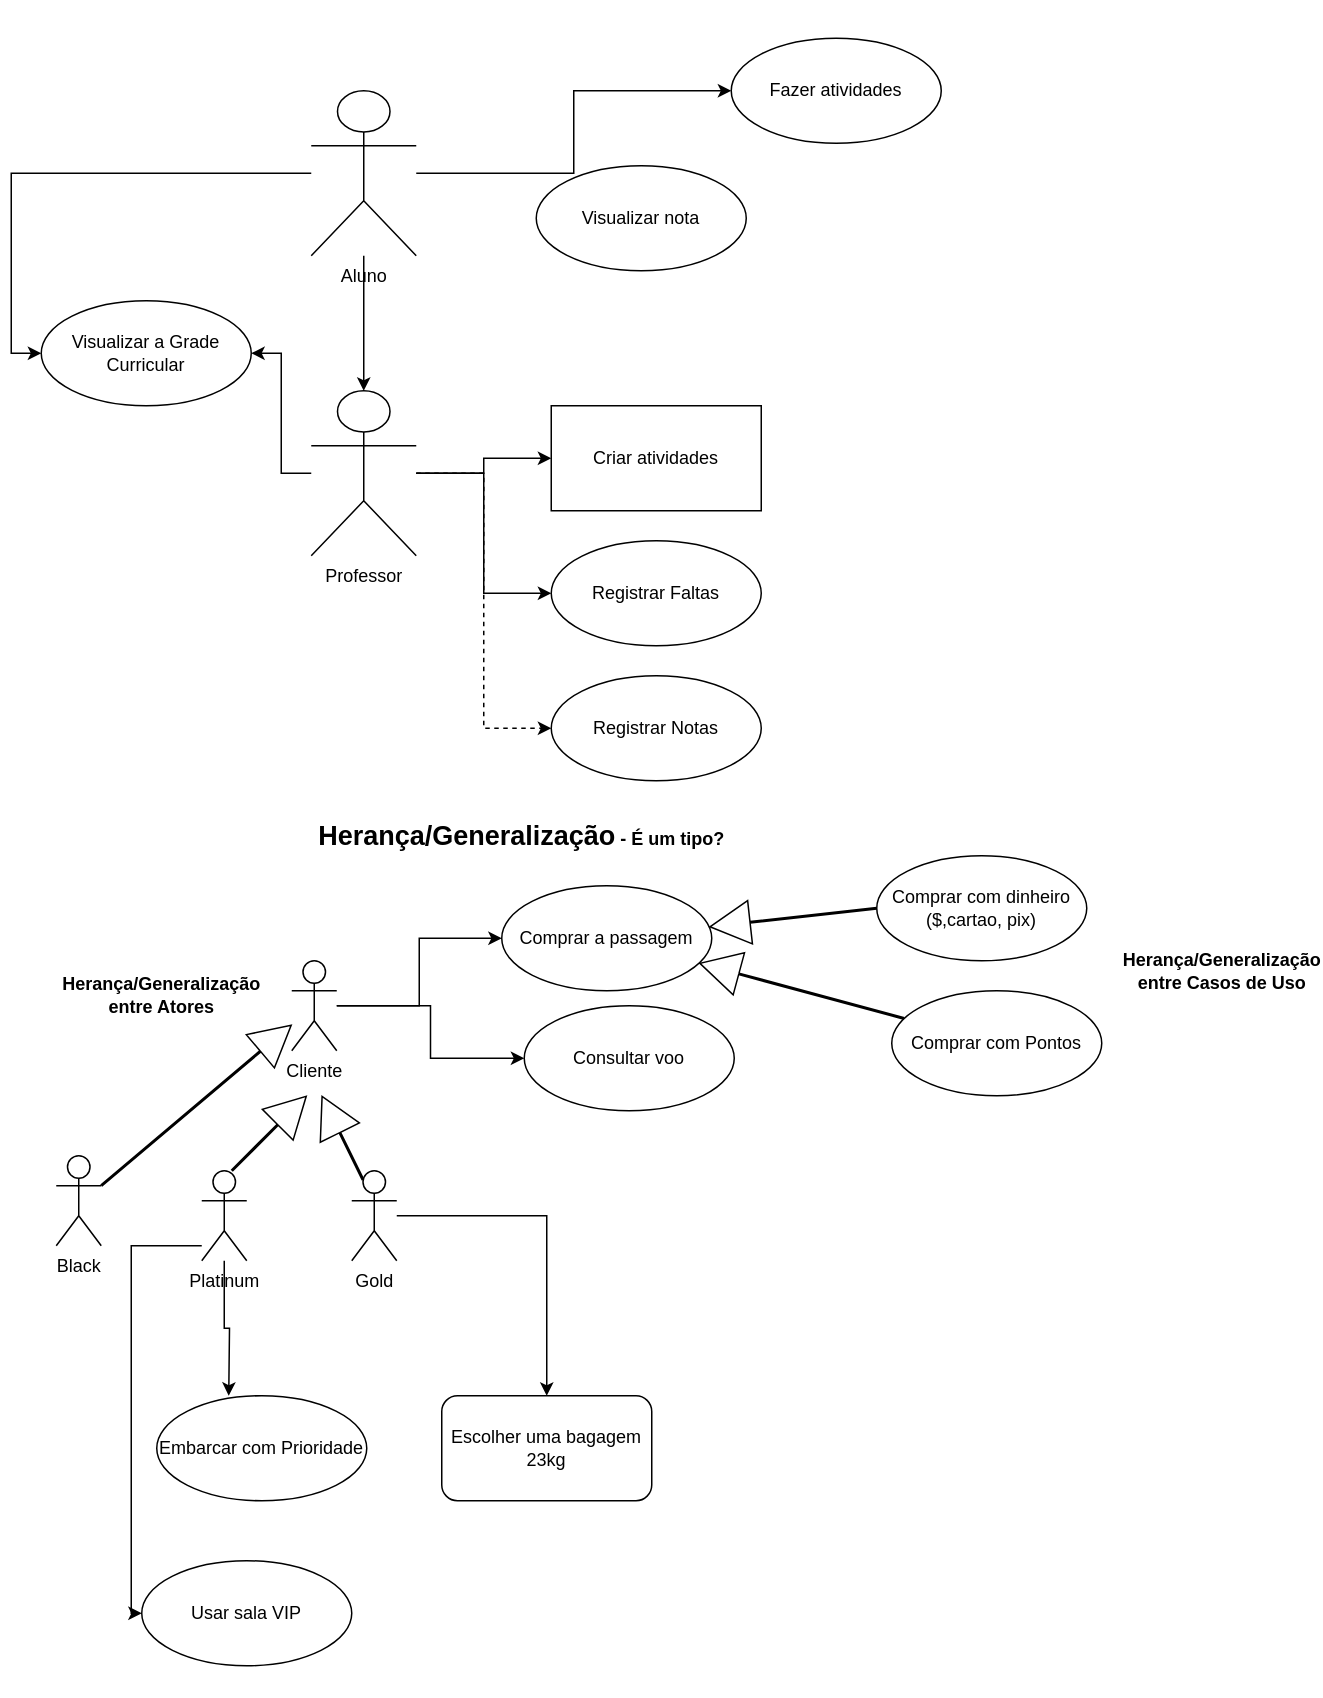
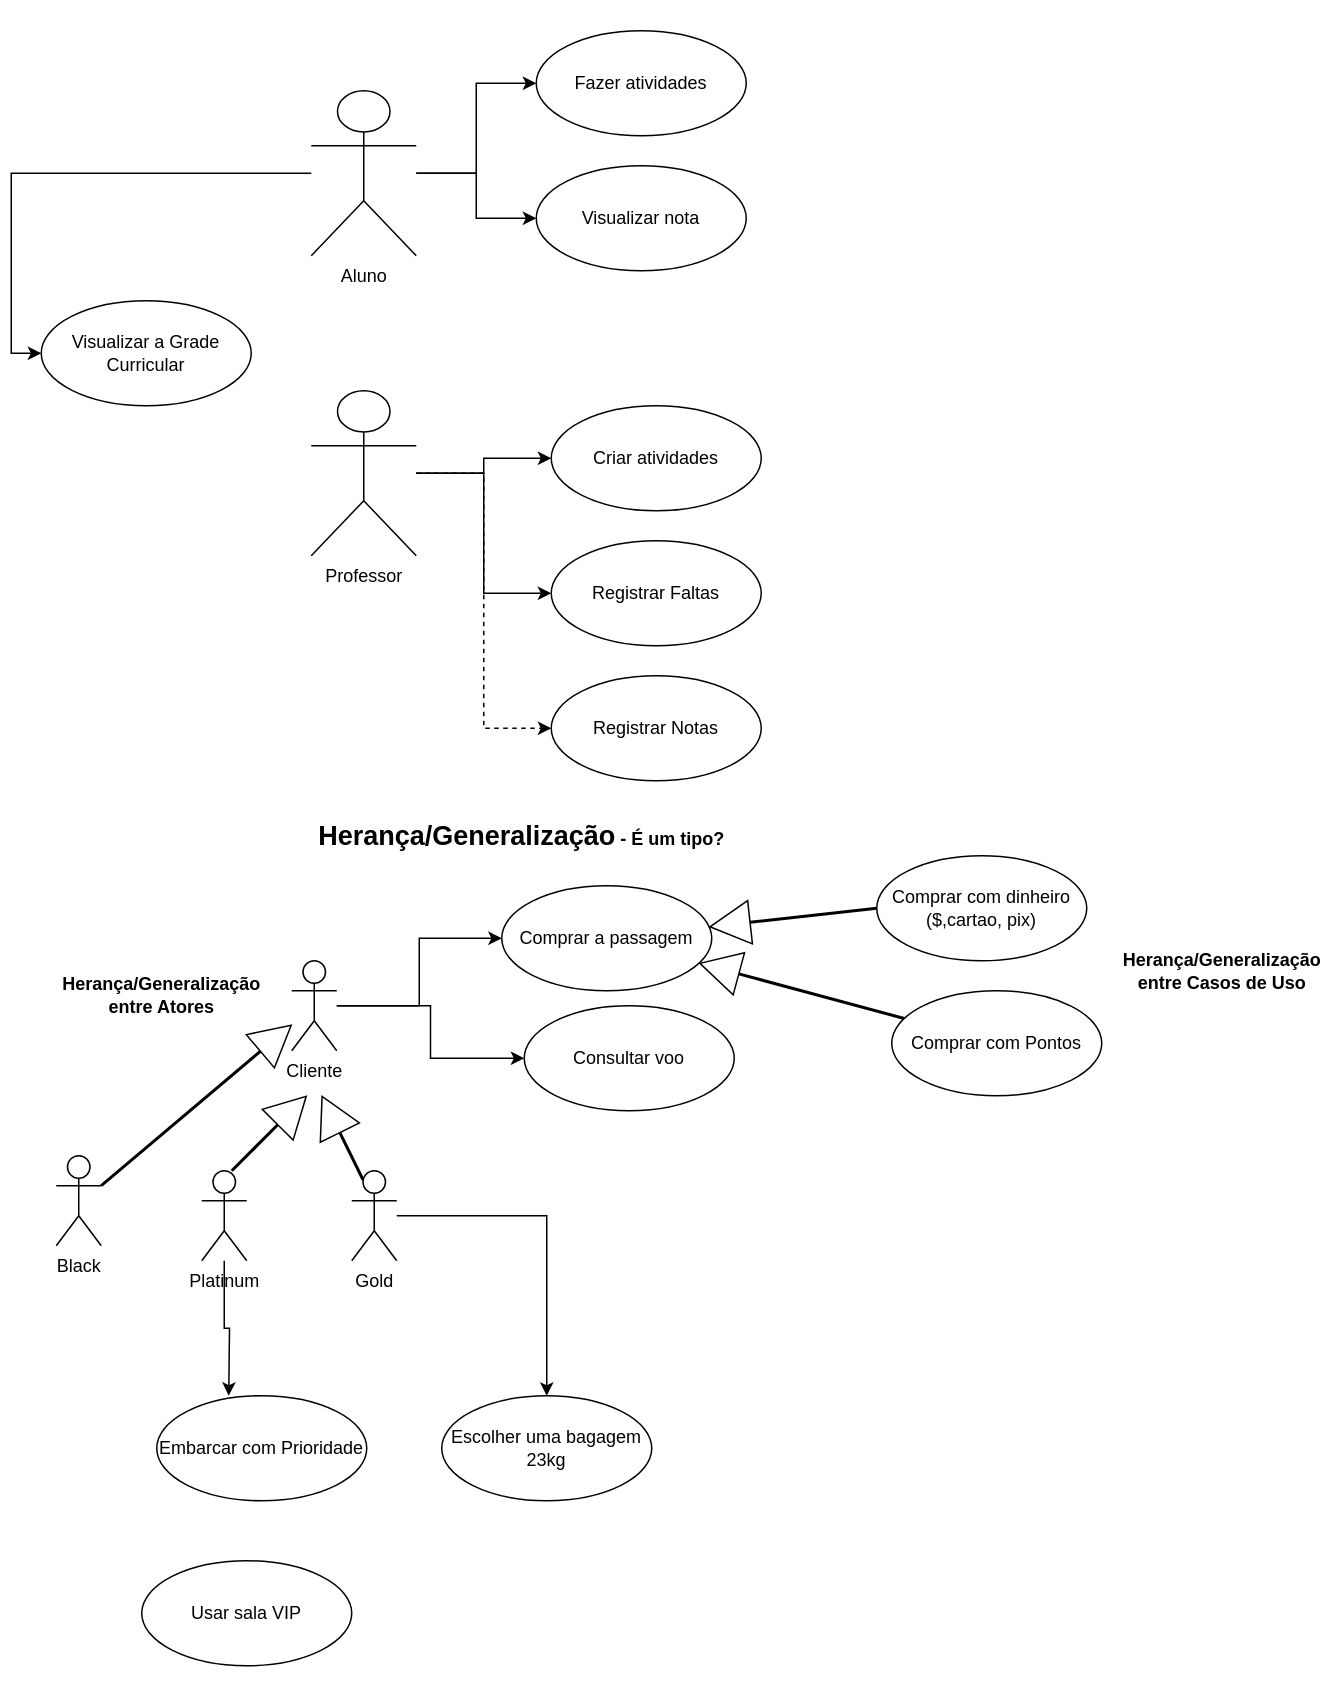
- <mxCell id="14" value="Fazer atividades" style="ellipse;whiteSpace=wrap;html=1;" vertex="1" parent="1"><mxGeometry x="480" y="25" width="140" height="70" as="geometry" /></mxCell>
+ <mxCell id="14" value="Fazer atividades" style="ellipse;whiteSpace=wrap;html=1;" vertex="1" parent="1"><mxGeometry x="350" y="20" width="140" height="70" as="geometry" /></mxCell>
- <mxCell id="3" style="edgeStyle=orthogonalEdgeStyle;rounded=0;orthogonalLoop=1;jettySize=auto;html=1;" edge="1" parent="1" source="5" target="10"><mxGeometry relative="1" as="geometry" /></mxCell>
+ <mxCell id="3" style="edgeStyle=orthogonalEdgeStyle;rounded=0;orthogonalLoop=1;jettySize=auto;html=1;" edge="1" parent="1" source="5" target="15"><mxGeometry relative="1" as="geometry" /></mxCell>
- <mxCell id="9" style="edgeStyle=orthogonalEdgeStyle;rounded=0;orthogonalLoop=1;jettySize=auto;html=1;" edge="1" parent="1" source="10" target="16"><mxGeometry relative="1" as="geometry" /></mxCell>
- <mxCell id="11" value="Criar atividades" style="whiteSpace=wrap;html=1;rounded=0;" vertex="1" parent="1"><mxGeometry x="360" y="270" width="140" height="70" as="geometry" /></mxCell>
+ <mxCell id="11" value="Criar atividades" style="ellipse;whiteSpace=wrap;html=1;" vertex="1" parent="1"><mxGeometry x="360" y="270" width="140" height="70" as="geometry" /></mxCell>
- <mxCell id="20" style="edgeStyle=orthogonalEdgeStyle;rounded=0;orthogonalLoop=1;jettySize=auto;html=1;entryX=0;entryY=0.5;entryDx=0;entryDy=0;" edge="1" parent="1" source="21" target="30"><mxGeometry relative="1" as="geometry"><Array as="points"><mxPoint x="80" y="830" /><mxPoint x="80" y="1075" /></Array></mxGeometry></mxCell>
- <mxCell id="31" value="Escolher uma bagagem 23kg" style="whiteSpace=wrap;html=1;rounded=1;" vertex="1" parent="1"><mxGeometry x="287" y="930" width="140" height="70" as="geometry" /></mxCell>
+ <mxCell id="31" value="Escolher uma bagagem 23kg" style="ellipse;whiteSpace=wrap;html=1;" vertex="1" parent="1"><mxGeometry x="287" y="930" width="140" height="70" as="geometry" /></mxCell>
